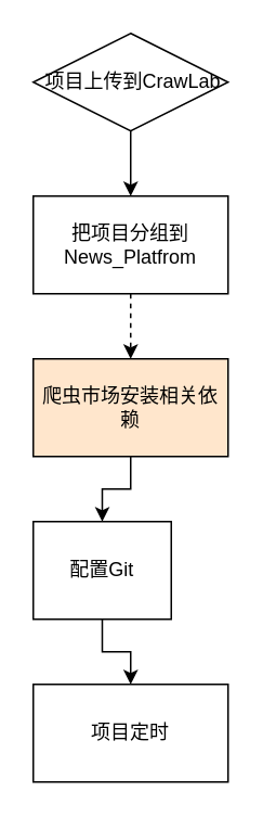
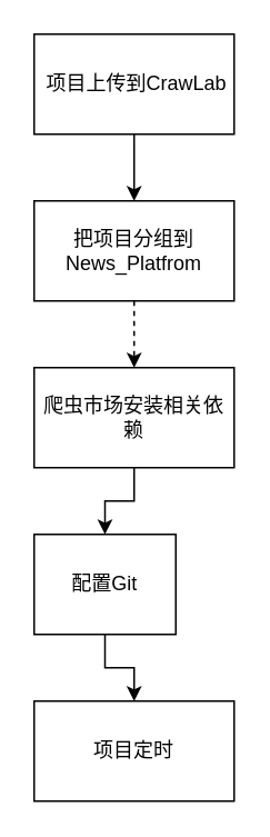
- <mxCell id="3" value="&amp;nbsp;项目上传到CrawLab" style="rhombus;whiteSpace=wrap;html=1;" vertex="1" parent="1"><mxGeometry x="20" y="20" width="120" height="60" as="geometry" /></mxCell>
+ <mxCell id="3" value="&amp;nbsp;项目上传到CrawLab" style="rounded=0;whiteSpace=wrap;html=1;" vertex="1" parent="1"><mxGeometry x="20" y="20" width="120" height="60" as="geometry" /></mxCell>
- <mxCell id="7" value="爬虫市场安装相关依赖" style="rounded=0;whiteSpace=wrap;html=1;fillColor=#ffe6cc;" vertex="1" parent="1"><mxGeometry x="20" y="220" width="120" height="60" as="geometry" /></mxCell>
+ <mxCell id="7" value="爬虫市场安装相关依赖" style="rounded=0;whiteSpace=wrap;html=1;" vertex="1" parent="1"><mxGeometry x="20" y="220" width="120" height="60" as="geometry" /></mxCell>
